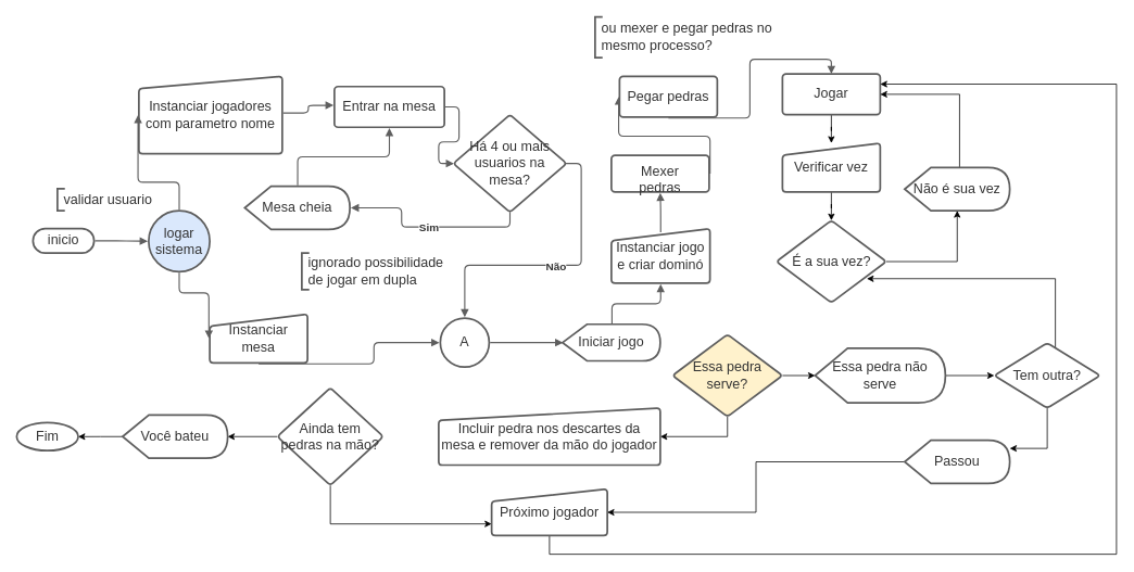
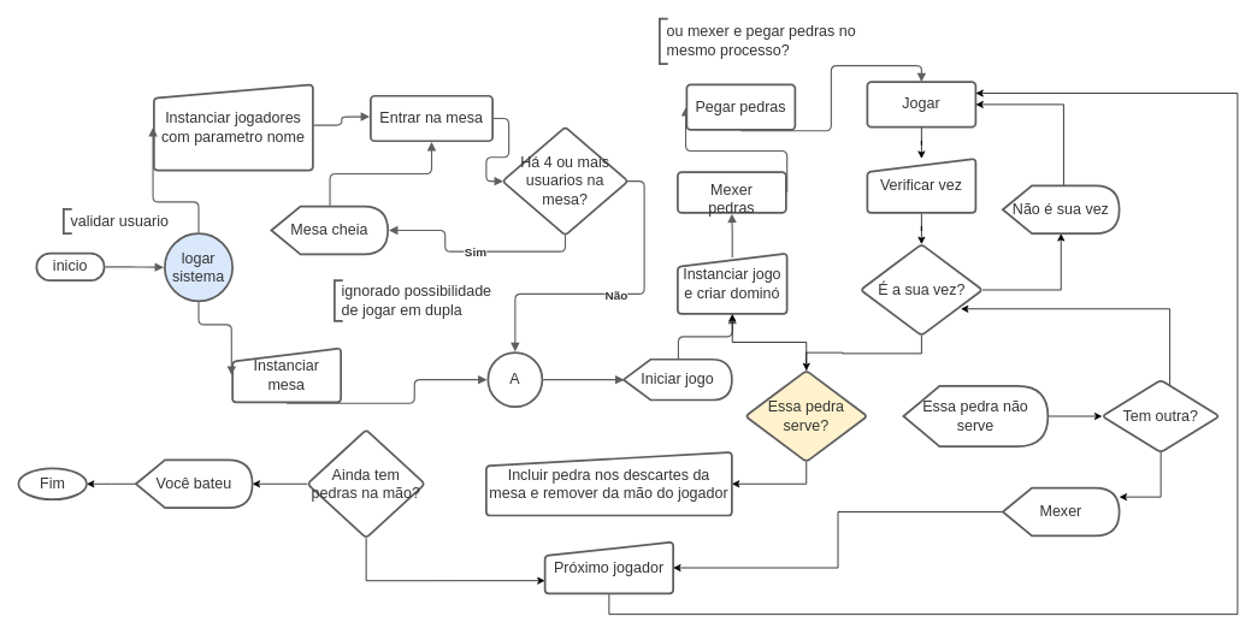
+ <mxCell id="36" value="" style="edgeStyle=orthogonalEdgeStyle;rounded=0;orthogonalLoop=1;jettySize=auto;html=1;" edge="1" parent="1" source="37" target="47"><mxGeometry relative="1" as="geometry" /></mxCell>
- <mxCell id="45" style="edgeStyle=orthogonalEdgeStyle;rounded=0;orthogonalLoop=1;jettySize=auto;html=1;" edge="1" parent="1" source="47" target="49"><mxGeometry relative="1" as="geometry" /></mxCell>
+ <mxCell id="45" style="edgeStyle=orthogonalEdgeStyle;rounded=0;orthogonalLoop=1;jettySize=auto;html=1;" edge="1" parent="1" source="47" target="25"><mxGeometry relative="1" as="geometry" /></mxCell>
- <mxCell id="54" value="Passou" style="html=1;overflow=block;blockSpacing=1;whiteSpace=wrap;shape=display;whiteSpace=wrap;fontSize=16.7;fontColor=#333333;spacing=3.8;strokeColor=#5e5e5e;strokeOpacity=100;rounded=1;absoluteArcSize=1;arcSize=9;strokeWidth=2.3;" vertex="1" parent="1"><mxGeometry x="1110" y="540" width="129" height="53" as="geometry" /></mxCell>
+ <mxCell id="54" value="Mexer" style="html=1;overflow=block;blockSpacing=1;whiteSpace=wrap;shape=display;whiteSpace=wrap;fontSize=16.7;fontColor=#333333;spacing=3.8;strokeColor=#5e5e5e;strokeOpacity=100;rounded=1;absoluteArcSize=1;arcSize=9;strokeWidth=2.3;" vertex="1" parent="1"><mxGeometry x="1110" y="540" width="129" height="53" as="geometry" /></mxCell>
